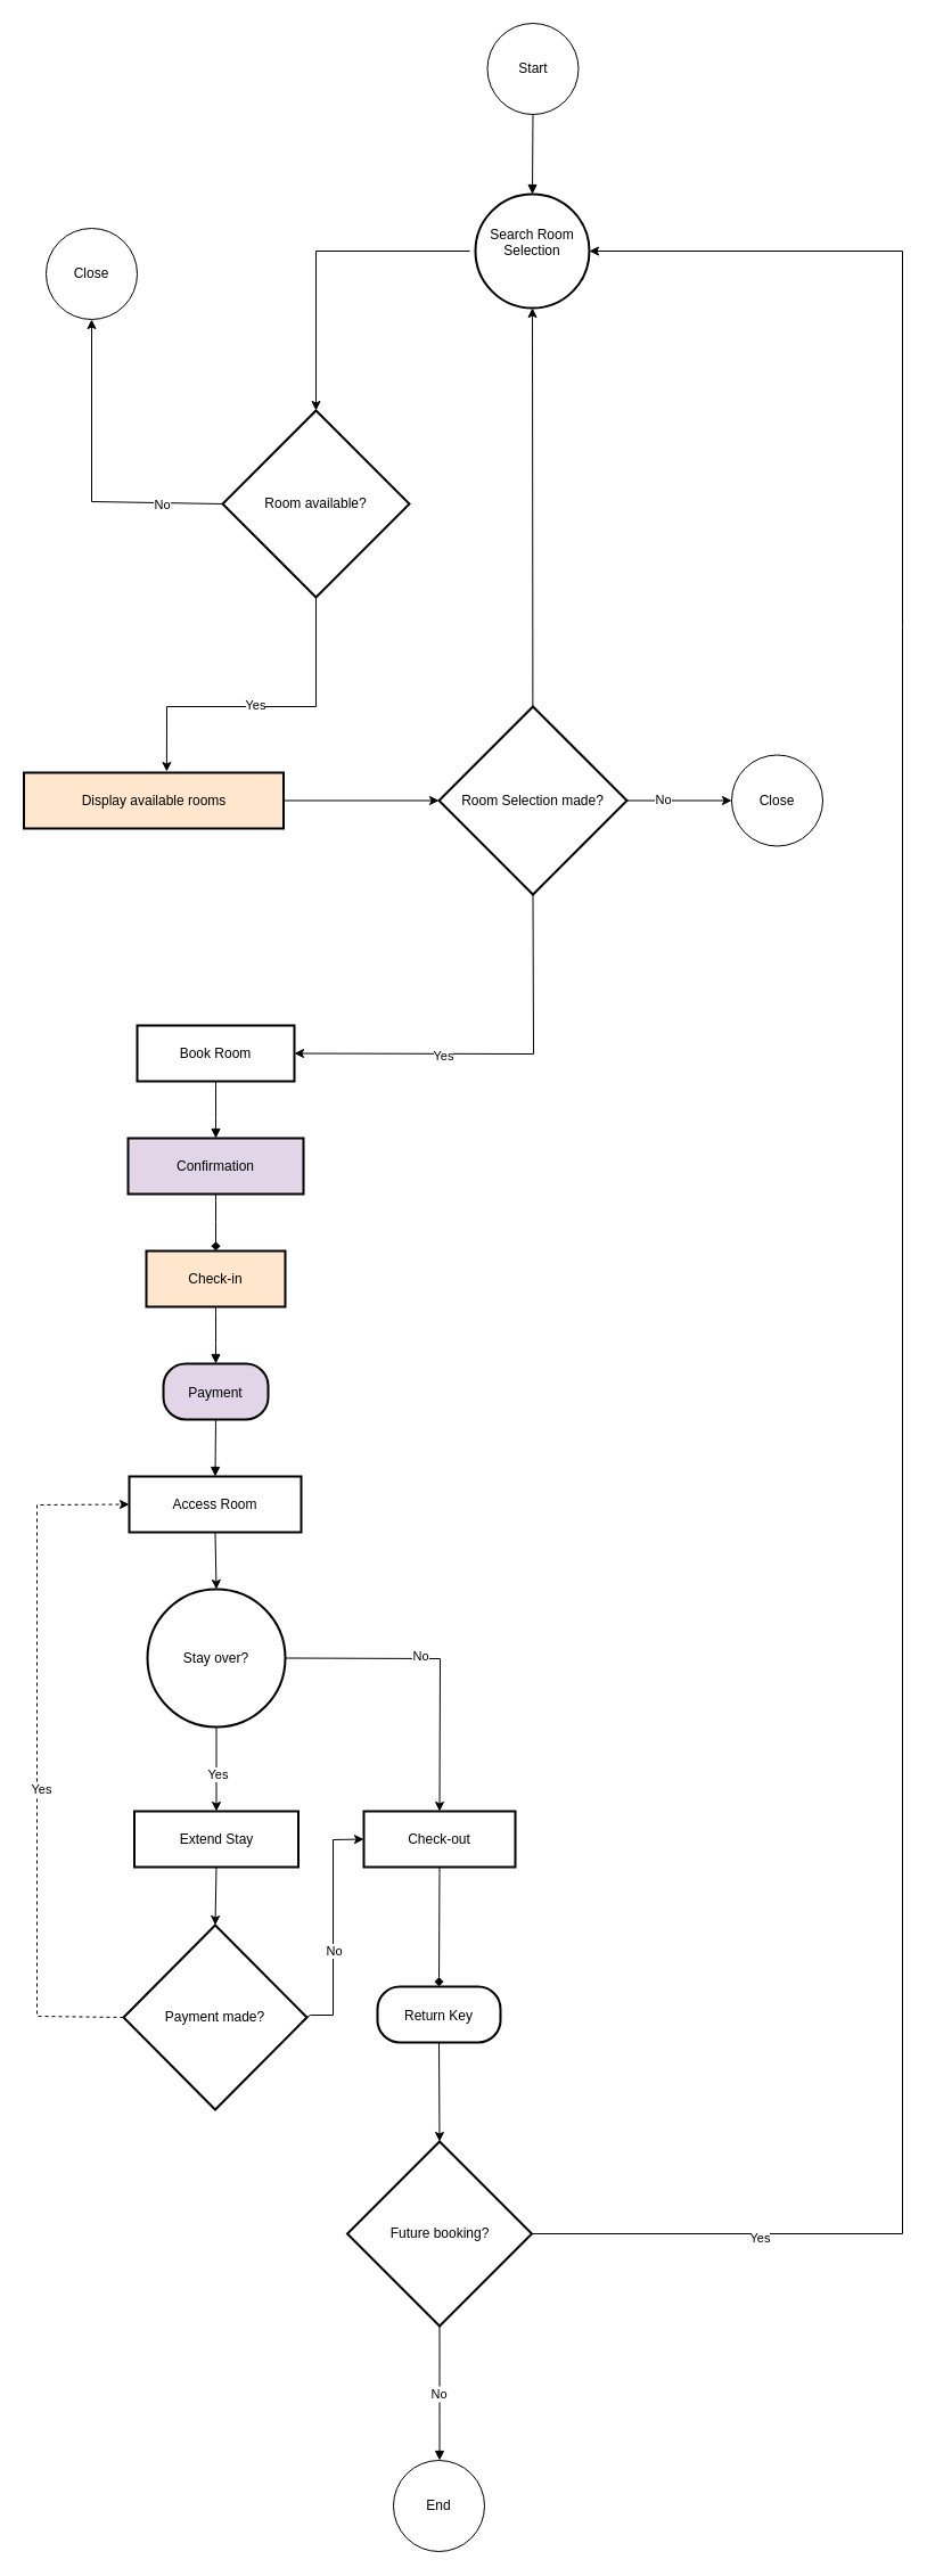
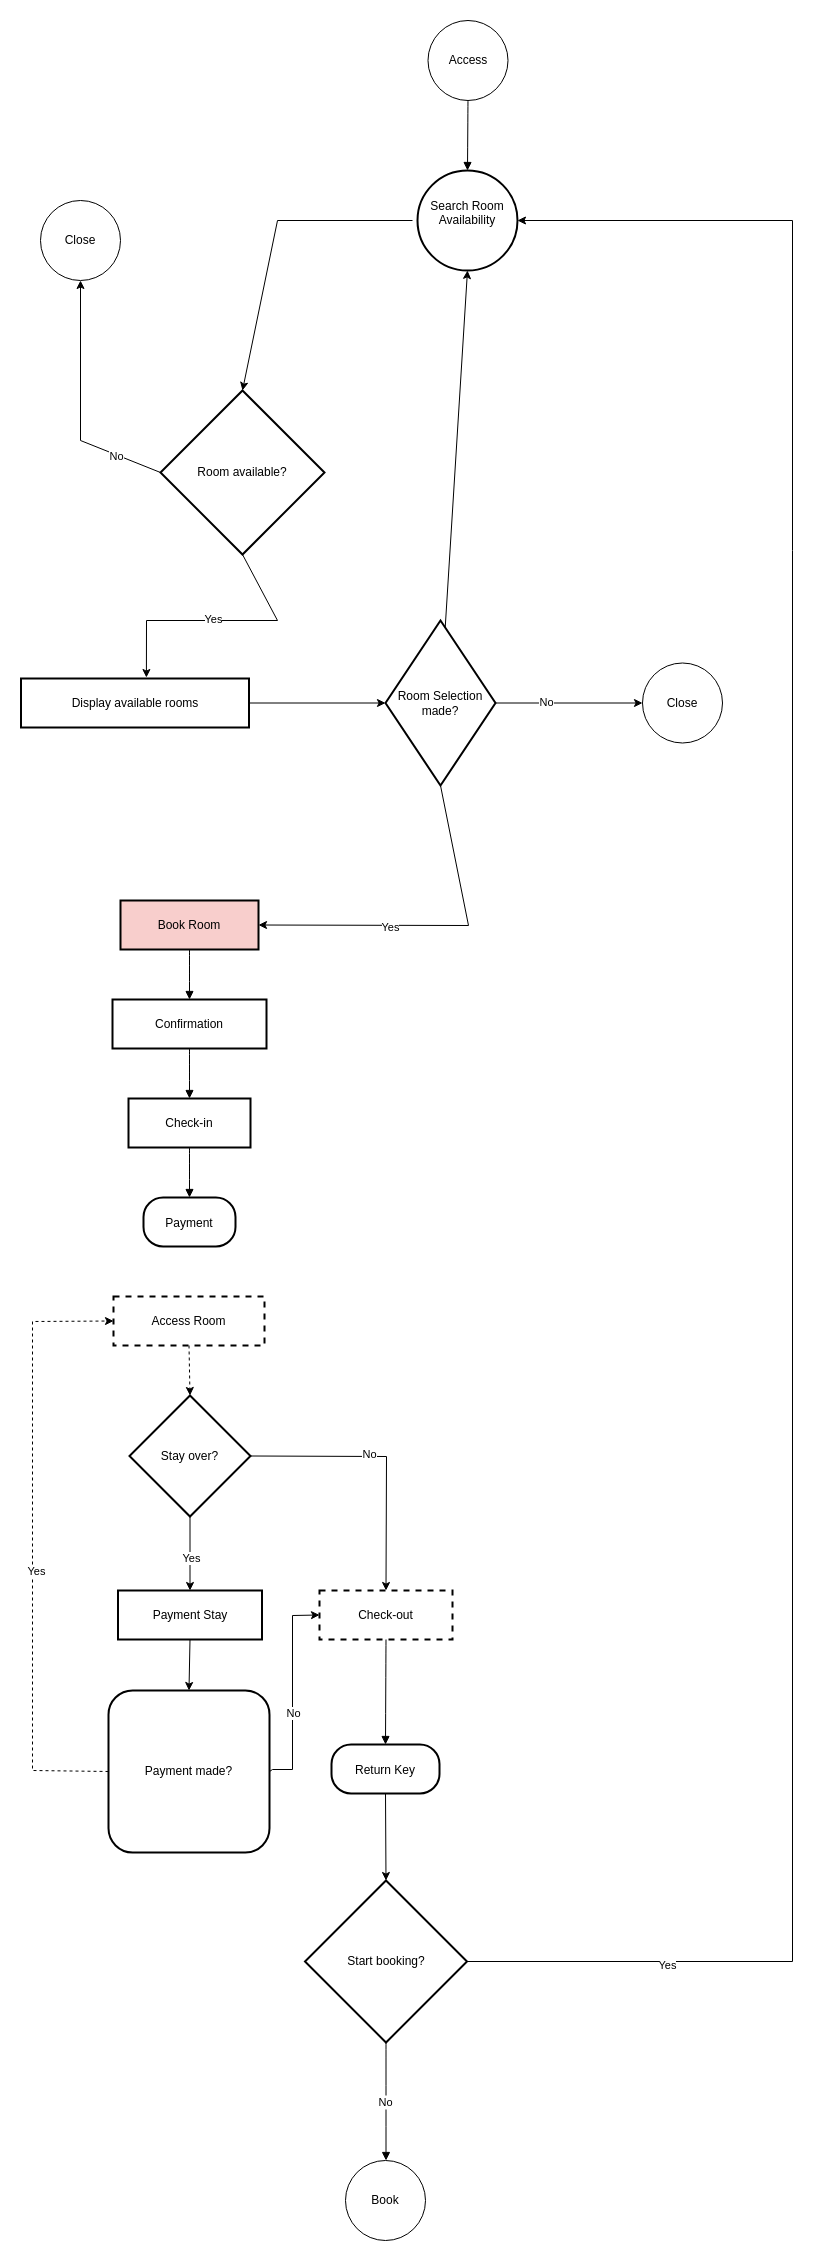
- <mxCell id="34" value="Start" style="ellipse;whiteSpace=wrap;html=1;aspect=fixed;" vertex="1" parent="1"><mxGeometry x="427.5" y="20" width="80" height="80" as="geometry" /></mxCell>
+ <mxCell id="34" value="Access" style="ellipse;whiteSpace=wrap;html=1;aspect=fixed;" vertex="1" parent="1"><mxGeometry x="427.5" y="20" width="80" height="80" as="geometry" /></mxCell>
- <mxCell id="2" value="Search Room&#10;Selection&#10;" style="ellipse;aspect=fixed;strokeWidth=2;whiteSpace=wrap;" parent="1" vertex="1"><mxGeometry x="417" y="170" width="100" height="100" as="geometry" /></mxCell>
+ <mxCell id="2" value="Search Room&#10;Availability&#10;" style="ellipse;aspect=fixed;strokeWidth=2;whiteSpace=wrap;" parent="1" vertex="1"><mxGeometry x="417" y="170" width="100" height="100" as="geometry" /></mxCell>
- <mxCell id="3" value="Room available?" style="rhombus;strokeWidth=2;whiteSpace=wrap;" parent="1" vertex="1"><mxGeometry x="195" y="360" width="164" height="164" as="geometry" /></mxCell>
+ <mxCell id="3" value="Room available?" style="rhombus;strokeWidth=2;whiteSpace=wrap;" parent="1" vertex="1"><mxGeometry x="160" y="390" width="164" height="164" as="geometry" /></mxCell>
- <mxCell id="4" value="Display available rooms" style="whiteSpace=wrap;strokeWidth=2;fillColor=#ffe6cc;" parent="1" vertex="1"><mxGeometry x="20.5" y="678" width="228" height="49" as="geometry" /></mxCell>
+ <mxCell id="4" value="Display available rooms" style="whiteSpace=wrap;strokeWidth=2;" parent="1" vertex="1"><mxGeometry x="20.5" y="678" width="228" height="49" as="geometry" /></mxCell>
- <mxCell id="5" value="Room Selection made?" style="rhombus;strokeWidth=2;whiteSpace=wrap;" parent="1" vertex="1"><mxGeometry x="385" y="620" width="165" height="165" as="geometry" /></mxCell>
+ <mxCell id="5" value="Room Selection made?" style="rhombus;strokeWidth=2;whiteSpace=wrap;" parent="1" vertex="1"><mxGeometry x="385" y="620" width="110" height="165" as="geometry" /></mxCell>
- <mxCell id="6" value="Book Room" style="whiteSpace=wrap;strokeWidth=2;" parent="1" vertex="1"><mxGeometry x="120" y="900" width="138" height="49" as="geometry" /></mxCell>
+ <mxCell id="6" value="Book Room" style="whiteSpace=wrap;strokeWidth=2;fillColor=#f8cecc;" parent="1" vertex="1"><mxGeometry x="120" y="900" width="138" height="49" as="geometry" /></mxCell>
- <mxCell id="7" value="Confirmation" style="whiteSpace=wrap;strokeWidth=2;fillColor=#e1d5e7;" parent="1" vertex="1"><mxGeometry x="112" y="999" width="154" height="49" as="geometry" /></mxCell>
+ <mxCell id="7" value="Confirmation" style="whiteSpace=wrap;strokeWidth=2;" parent="1" vertex="1"><mxGeometry x="112" y="999" width="154" height="49" as="geometry" /></mxCell>
- <mxCell id="19" value="" style="curved=1;startArrow=none;endArrow=diamond;exitX=0.5;exitY=1;entryX=0.5;entryY=0;" parent="1" source="7" target="8" edge="1"><mxGeometry relative="1" as="geometry"><Array as="points" /></mxGeometry></mxCell>
+ <mxCell id="19" value="" style="curved=1;startArrow=none;endArrow=block;exitX=0.5;exitY=1;entryX=0.5;entryY=0;" parent="1" source="7" target="8" edge="1"><mxGeometry relative="1" as="geometry"><Array as="points" /></mxGeometry></mxCell>
- <mxCell id="8" value="Check-in" style="whiteSpace=wrap;strokeWidth=2;fillColor=#ffe6cc;" parent="1" vertex="1"><mxGeometry x="128" y="1098" width="122" height="49" as="geometry" /></mxCell>
+ <mxCell id="8" value="Check-in" style="whiteSpace=wrap;strokeWidth=2;" parent="1" vertex="1"><mxGeometry x="128" y="1098" width="122" height="49" as="geometry" /></mxCell>
- <mxCell id="9" value="Payment" style="rounded=1;arcSize=40;strokeWidth=2;fillColor=#e1d5e7;" parent="1" vertex="1"><mxGeometry x="143" y="1197" width="92" height="49" as="geometry" /></mxCell>
+ <mxCell id="9" value="Payment" style="rounded=1;arcSize=40;strokeWidth=2" parent="1" vertex="1"><mxGeometry x="143" y="1197" width="92" height="49" as="geometry" /></mxCell>
- <mxCell id="21" value="" style="curved=1;startArrow=none;endArrow=block;exitX=0.5;exitY=1;entryX=0.5;entryY=0;" parent="1" source="9" target="10" edge="1"><mxGeometry relative="1" as="geometry"><Array as="points" /></mxGeometry></mxCell>
- <mxCell id="10" value="Access Room" style="whiteSpace=wrap;strokeWidth=2;" parent="1" vertex="1"><mxGeometry x="113" y="1296" width="151" height="49" as="geometry" /></mxCell>
+ <mxCell id="10" value="Access Room" style="whiteSpace=wrap;strokeWidth=2;dashed=1;" parent="1" vertex="1"><mxGeometry x="113" y="1296" width="151" height="49" as="geometry" /></mxCell>
- <mxCell id="47" value="" style="endArrow=classic;html=1;rounded=0;entryX=0.5;entryY=0;entryDx=0;entryDy=0;exitX=0.5;exitY=1;exitDx=0;exitDy=0;" edge="1" parent="1" source="10" target="11"><mxGeometry width="50" height="50" relative="1" as="geometry"><mxPoint x="392" y="1520" as="sourcePoint" /><mxPoint x="442" y="1470" as="targetPoint" /></mxGeometry></mxCell>
+ <mxCell id="47" value="" style="endArrow=classic;html=1;rounded=0;entryX=0.5;entryY=0;entryDx=0;entryDy=0;exitX=0.5;exitY=1;exitDx=0;exitDy=0;dashed=1;" edge="1" parent="1" source="10" target="11"><mxGeometry width="50" height="50" relative="1" as="geometry"><mxPoint x="392" y="1520" as="sourcePoint" /><mxPoint x="442" y="1470" as="targetPoint" /></mxGeometry></mxCell>
- <mxCell id="11" value="Stay over?" style="ellipse;strokeWidth=2;whiteSpace=wrap;" parent="1" vertex="1"><mxGeometry x="129" y="1395" width="121" height="121" as="geometry" /></mxCell>
+ <mxCell id="11" value="Stay over?" style="rhombus;strokeWidth=2;whiteSpace=wrap;" parent="1" vertex="1"><mxGeometry x="129" y="1395" width="121" height="121" as="geometry" /></mxCell>
- <mxCell id="14" value="Check-out" style="whiteSpace=wrap;strokeWidth=2;" parent="1" vertex="1"><mxGeometry x="319" y="1590" width="133" height="49" as="geometry" /></mxCell>
+ <mxCell id="14" value="Check-out" style="whiteSpace=wrap;strokeWidth=2;dashed=1;" parent="1" vertex="1"><mxGeometry x="319" y="1590" width="133" height="49" as="geometry" /></mxCell>
- <mxCell id="12" value="Extend Stay" style="whiteSpace=wrap;strokeWidth=2;" parent="1" vertex="1"><mxGeometry x="117.5" y="1590" width="144" height="49" as="geometry" /></mxCell>
+ <mxCell id="12" value="Payment Stay" style="whiteSpace=wrap;strokeWidth=2;" parent="1" vertex="1"><mxGeometry x="117.5" y="1590" width="144" height="49" as="geometry" /></mxCell>
- <mxCell id="22" value="" style="curved=1;startArrow=none;endArrow=diamond;exitX=0.5;exitY=0.99;entryX=0.5;entryY=0.01;" parent="1" source="14" target="15" edge="1"><mxGeometry relative="1" as="geometry"><Array as="points" /></mxGeometry></mxCell>
+ <mxCell id="22" value="" style="curved=1;startArrow=none;endArrow=block;exitX=0.5;exitY=0.99;entryX=0.5;entryY=0.01;" parent="1" source="14" target="15" edge="1"><mxGeometry relative="1" as="geometry"><Array as="points" /></mxGeometry></mxCell>
- <mxCell id="13" value="Payment made?" style="rhombus;strokeWidth=2;whiteSpace=wrap;" parent="1" vertex="1"><mxGeometry x="108" y="1690" width="161" height="162" as="geometry" /></mxCell>
+ <mxCell id="13" value="Payment made?" style="strokeWidth=2;whiteSpace=wrap;rounded=1;" parent="1" vertex="1"><mxGeometry x="108" y="1690" width="161" height="162" as="geometry" /></mxCell>
- <mxCell id="16" value="Future booking?" style="rhombus;strokeWidth=2;whiteSpace=wrap;" parent="1" vertex="1"><mxGeometry x="304.5" y="1880" width="162" height="162" as="geometry" /></mxCell>
+ <mxCell id="16" value="Start booking?" style="rhombus;strokeWidth=2;whiteSpace=wrap;" parent="1" vertex="1"><mxGeometry x="304.5" y="1880" width="162" height="162" as="geometry" /></mxCell>
- <mxCell id="51" value="End" style="ellipse;whiteSpace=wrap;html=1;aspect=fixed;" vertex="1" parent="1"><mxGeometry x="345" y="2160" width="80" height="80" as="geometry" /></mxCell>
+ <mxCell id="51" value="Book" style="ellipse;whiteSpace=wrap;html=1;aspect=fixed;" vertex="1" parent="1"><mxGeometry x="345" y="2160" width="80" height="80" as="geometry" /></mxCell>
